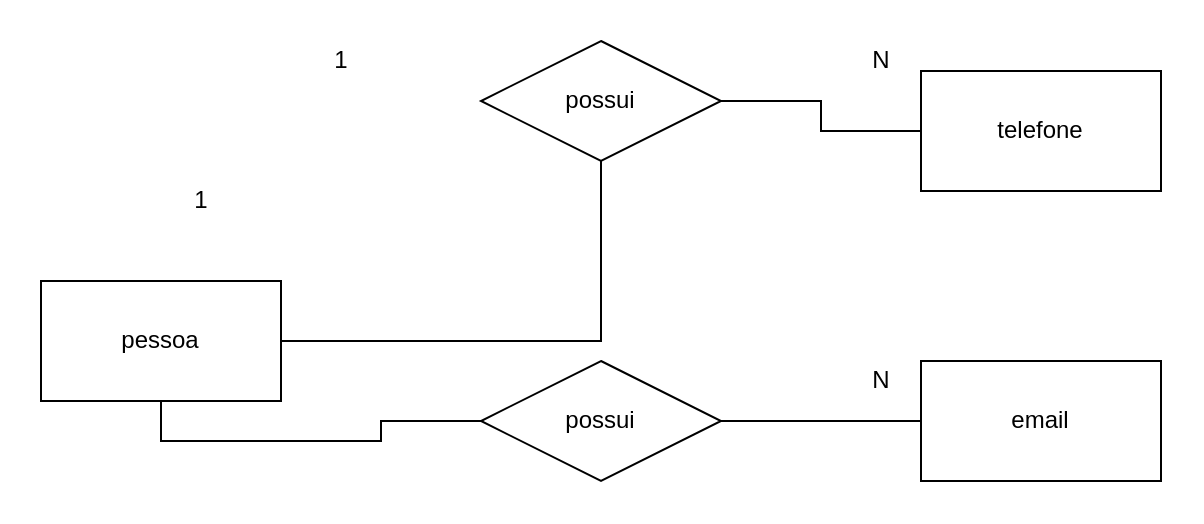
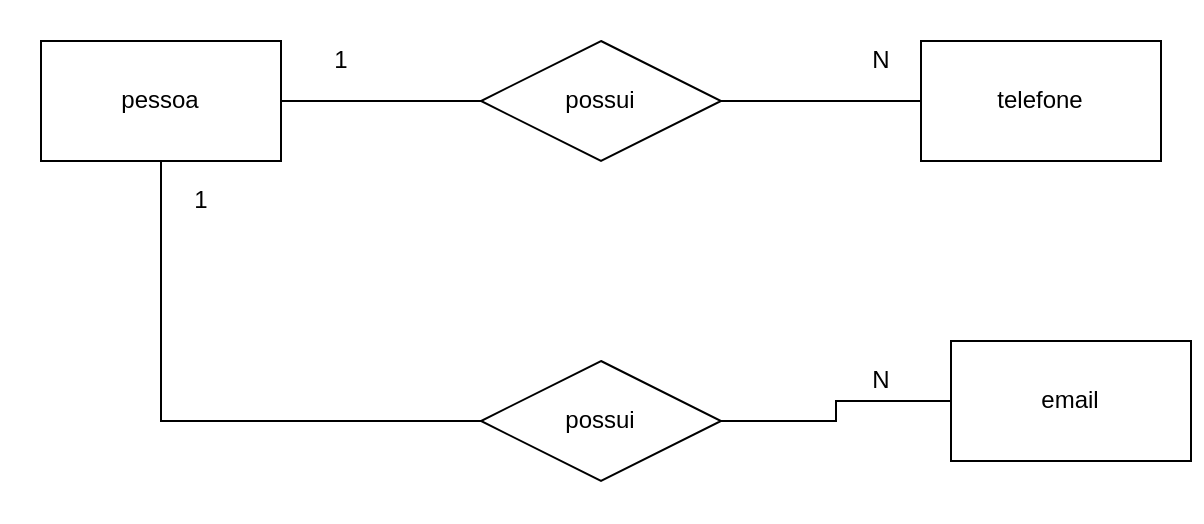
- <mxCell id="7" value="telefone" style="rounded=0;whiteSpace=wrap;html=1;" parent="1" vertex="1"><mxGeometry x="460" y="35" width="120" height="60" as="geometry" /></mxCell>
+ <mxCell id="7" value="telefone" style="rounded=0;whiteSpace=wrap;html=1;" parent="1" vertex="1"><mxGeometry x="460" y="20" width="120" height="60" as="geometry" /></mxCell>
- <mxCell id="4" value="pessoa" style="rounded=0;whiteSpace=wrap;html=1;" parent="1" vertex="1"><mxGeometry x="20" y="140" width="120" height="60" as="geometry" /></mxCell>
+ <mxCell id="4" value="pessoa" style="rounded=0;whiteSpace=wrap;html=1;" parent="1" vertex="1"><mxGeometry x="20" y="20" width="120" height="60" as="geometry" /></mxCell>
- <mxCell id="8" value="email" style="rounded=0;whiteSpace=wrap;html=1;" parent="1" vertex="1"><mxGeometry x="460" y="180" width="120" height="60" as="geometry" /></mxCell>
+ <mxCell id="8" value="email" style="rounded=0;whiteSpace=wrap;html=1;" parent="1" vertex="1"><mxGeometry x="475" y="170" width="120" height="60" as="geometry" /></mxCell>
